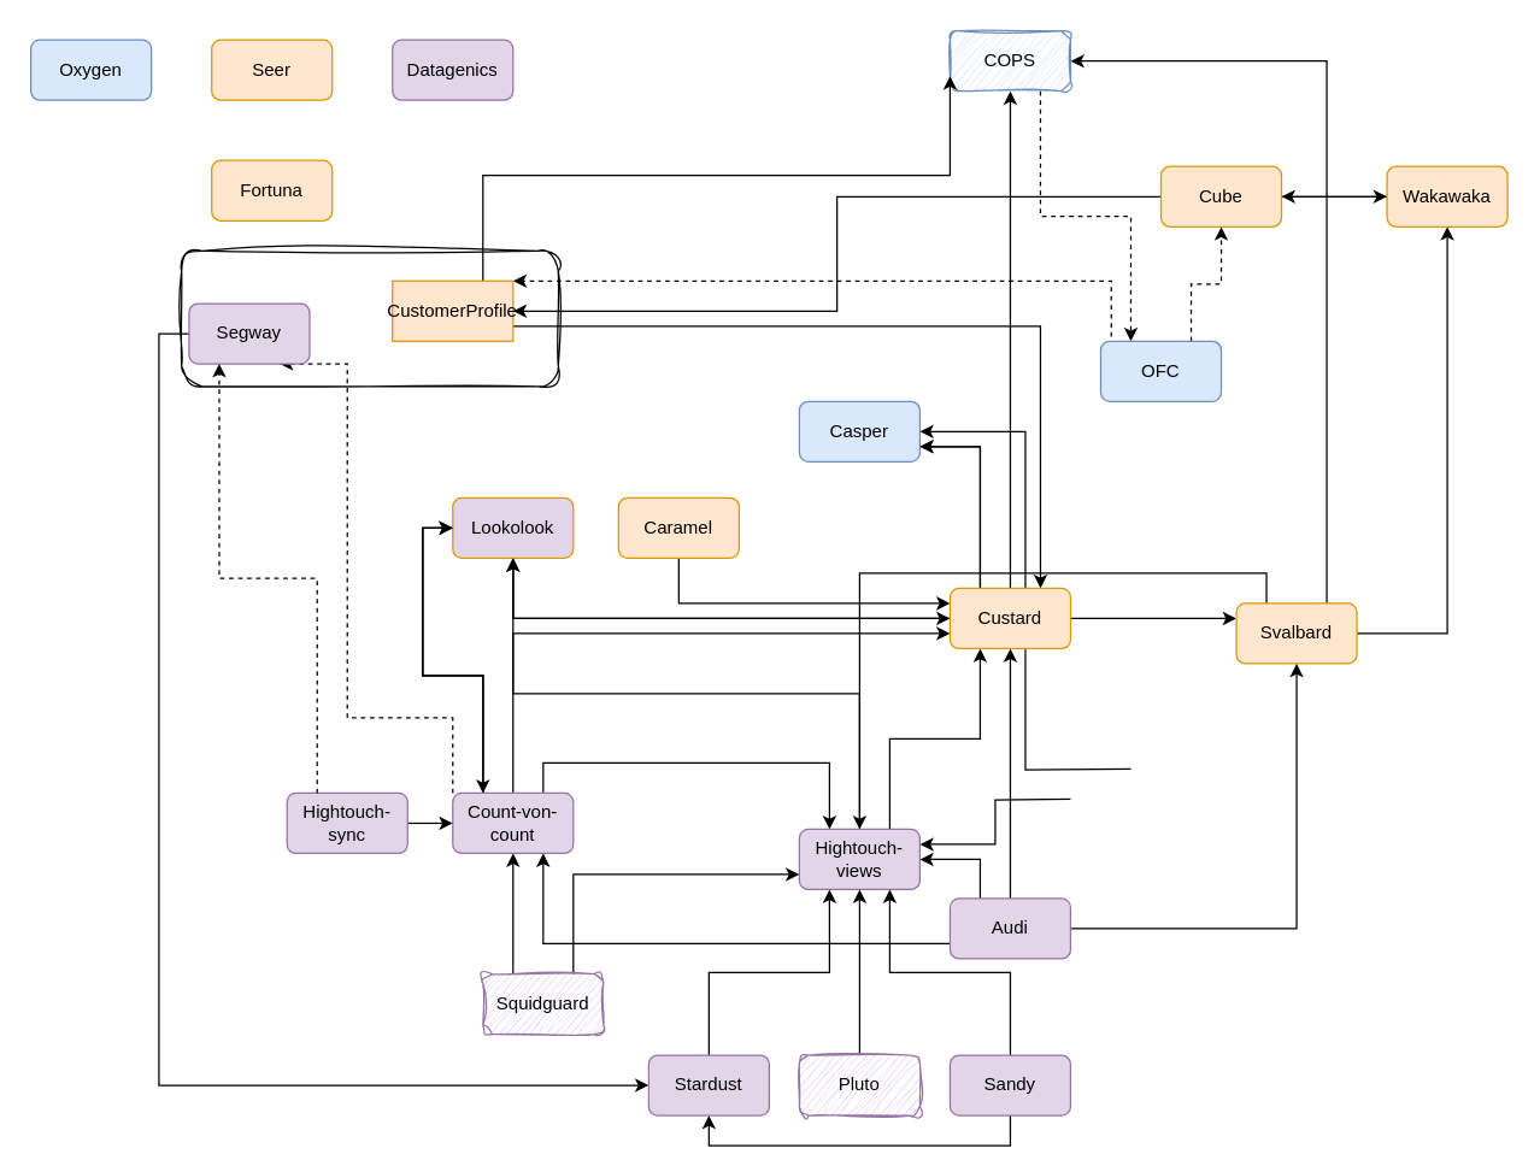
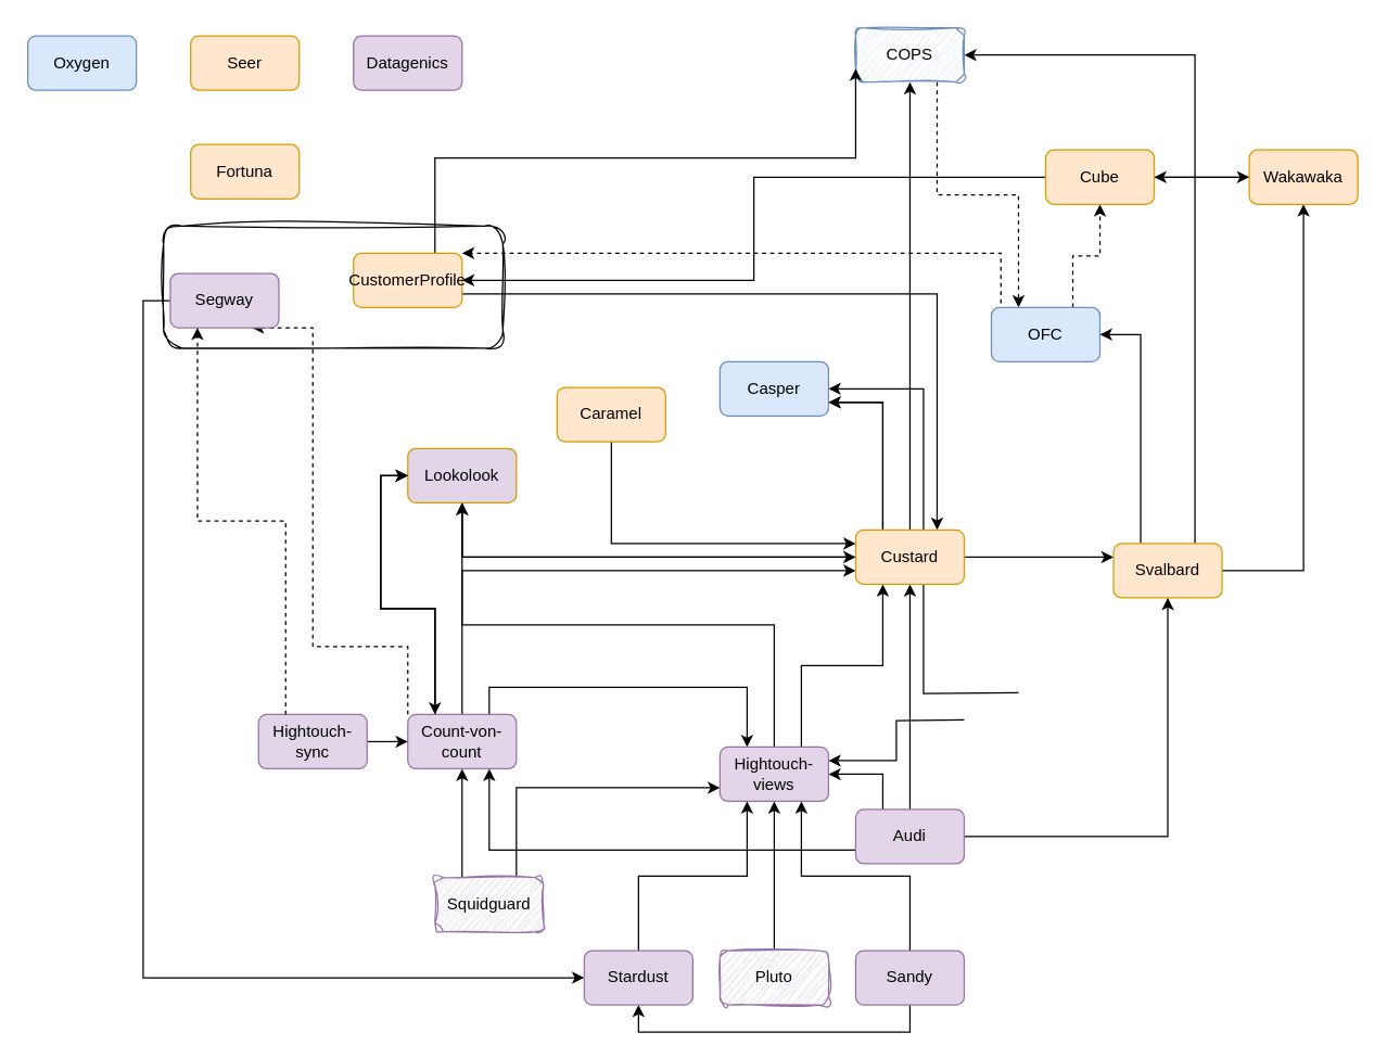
- <mxCell id="18" value="CustomerProfile" style="whiteSpace=wrap;html=1;fillColor=#ffe6cc;strokeColor=#d79b00;rounded=0;" parent="1" vertex="1"><mxGeometry x="260" y="186" width="80" height="40" as="geometry" /></mxCell>
+ <mxCell id="18" value="CustomerProfile" style="rounded=1;whiteSpace=wrap;html=1;fillColor=#ffe6cc;strokeColor=#d79b00;" parent="1" vertex="1"><mxGeometry x="260" y="186" width="80" height="40" as="geometry" /></mxCell>
- <mxCell id="9" value="Caramel" style="rounded=1;whiteSpace=wrap;html=1;fillColor=#ffe6cc;strokeColor=#d79b00;" parent="1" vertex="1"><mxGeometry x="410" y="330" width="80" height="40" as="geometry" /></mxCell>
+ <mxCell id="9" value="Caramel" style="rounded=1;whiteSpace=wrap;html=1;fillColor=#ffe6cc;strokeColor=#d79b00;" parent="1" vertex="1"><mxGeometry x="410" y="285" width="80" height="40" as="geometry" /></mxCell>
- <mxCell id="24" style="edgeStyle=orthogonalEdgeStyle;rounded=0;orthogonalLoop=1;jettySize=auto;html=1;exitX=0.25;exitY=0;exitDx=0;exitDy=0;" parent="1" source="26" target="45" edge="1"><mxGeometry relative="1" as="geometry" /></mxCell>
+ <mxCell id="24" style="edgeStyle=orthogonalEdgeStyle;rounded=0;orthogonalLoop=1;jettySize=auto;html=1;exitX=0.25;exitY=0;exitDx=0;exitDy=0;entryX=1;entryY=0.5;entryDx=0;entryDy=0;" parent="1" source="26" target="7" edge="1"><mxGeometry relative="1" as="geometry" /></mxCell>
